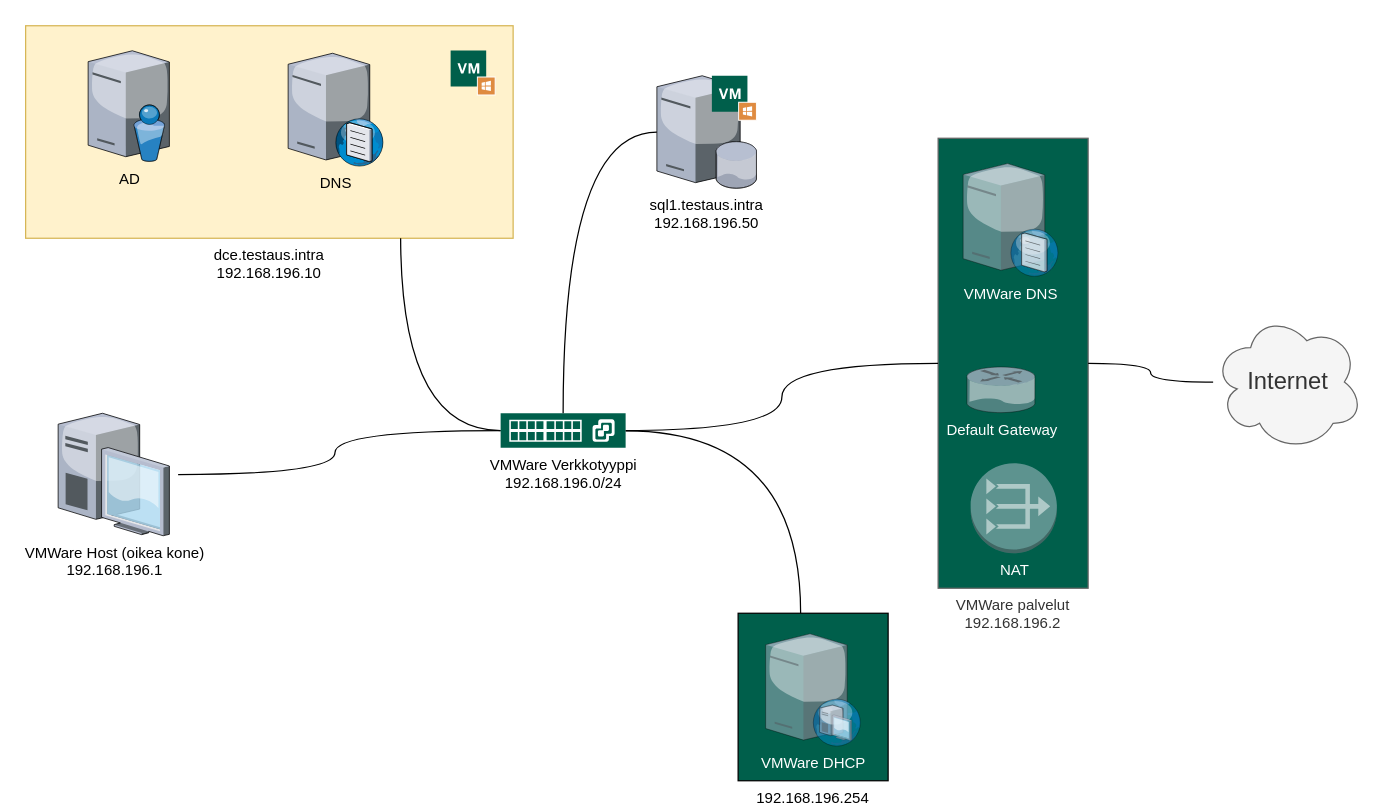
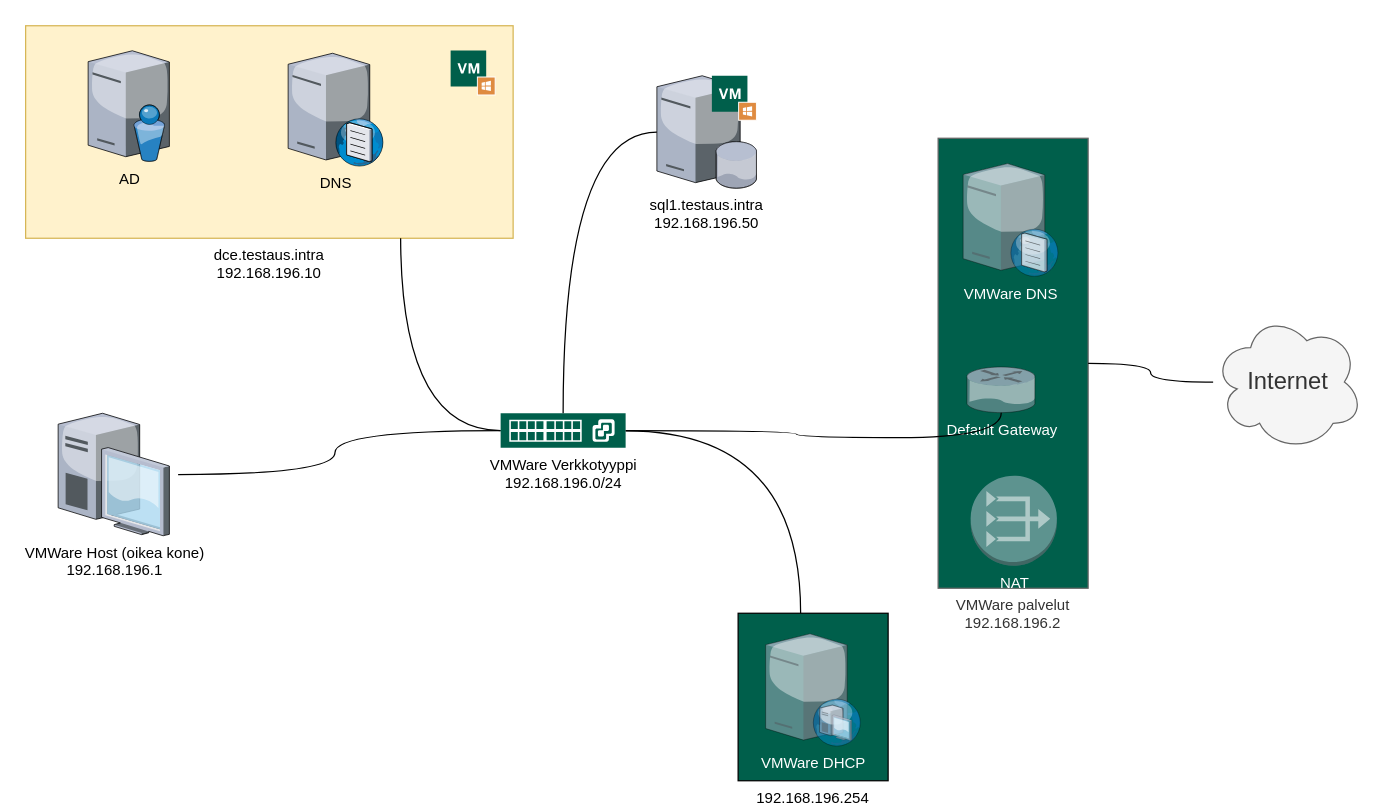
- <mxCell id="21" style="edgeStyle=orthogonalEdgeStyle;curved=1;orthogonalLoop=1;jettySize=auto;html=1;endArrow=none;endFill=0;" edge="1" parent="1" source="22" target="8"><mxGeometry relative="1" as="geometry" /></mxCell>
+ <mxCell id="21" style="edgeStyle=orthogonalEdgeStyle;curved=1;orthogonalLoop=1;jettySize=auto;html=1;endArrow=none;endFill=0;" edge="1" parent="1" source="22" target="9"><mxGeometry relative="1" as="geometry" /></mxCell>
- <mxCell id="11" value="NAT" style="outlineConnect=0;verticalLabelPosition=bottom;verticalAlign=top;align=center;html=1;shape=mxgraph.aws3.vpc_nat_gateway;fillColor=#bac8d3;shadow=0;strokeColor=#23445d;strokeWidth=1;opacity=50;fontColor=#FFFFFF;" vertex="1" parent="7"><mxGeometry x="26" y="260" width="69" height="72" as="geometry" /></mxCell>
+ <mxCell id="11" value="NAT" style="outlineConnect=0;verticalLabelPosition=bottom;verticalAlign=top;align=center;html=1;shape=mxgraph.aws3.vpc_nat_gateway;fillColor=#bac8d3;shadow=0;strokeColor=#23445d;strokeWidth=1;opacity=50;fontColor=#FFFFFF;" vertex="1" parent="7"><mxGeometry x="26" y="270" width="69" height="72" as="geometry" /></mxCell>
